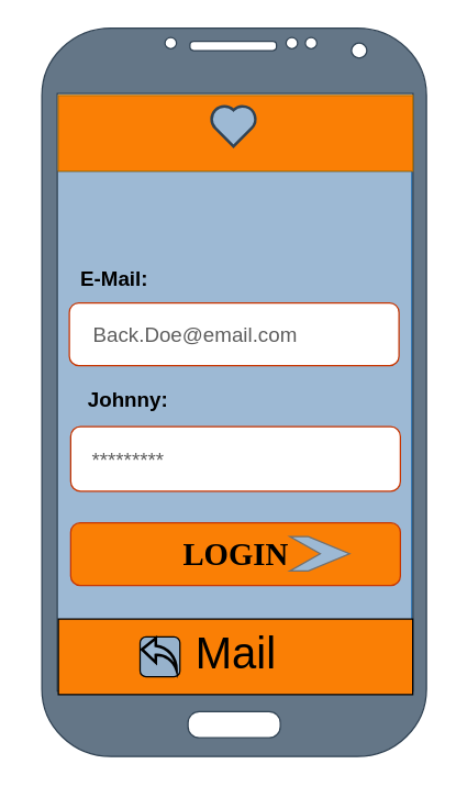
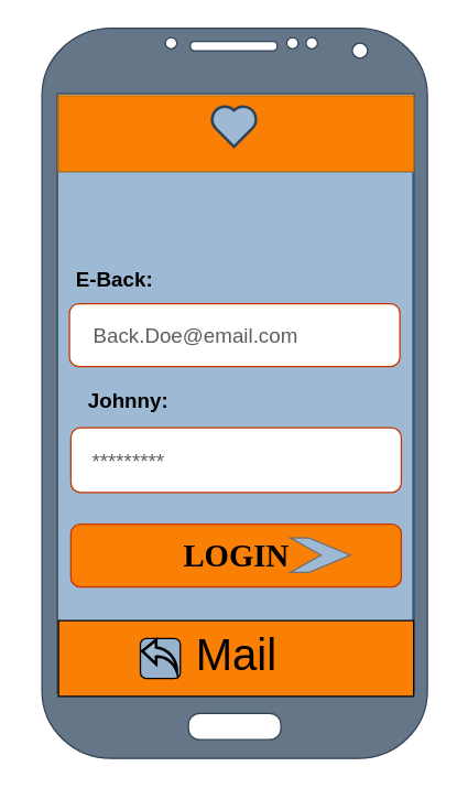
- <mxCell id="8" value="E-Mail:" style="text;html=1;strokeColor=none;fillColor=none;align=center;verticalAlign=middle;whiteSpace=wrap;rounded=0;fontSize=15;fontStyle=1;aspect=fixed;" vertex="1" parent="1"><mxGeometry x="20" y="170" width="126" height="63" as="geometry" /></mxCell>
+ <mxCell id="8" value="E-Back:" style="text;html=1;strokeColor=none;fillColor=none;align=center;verticalAlign=middle;whiteSpace=wrap;rounded=0;fontSize=15;fontStyle=1;aspect=fixed;" vertex="1" parent="1"><mxGeometry x="20" y="170" width="126" height="63" as="geometry" /></mxCell>
